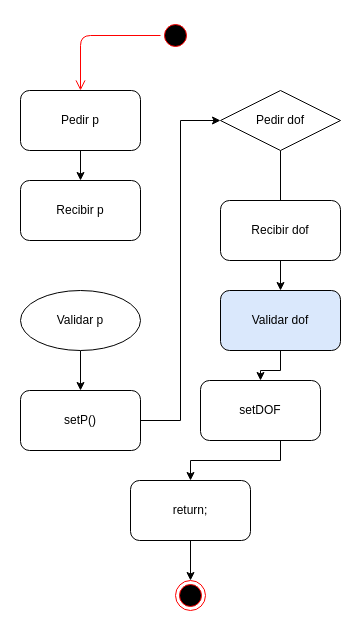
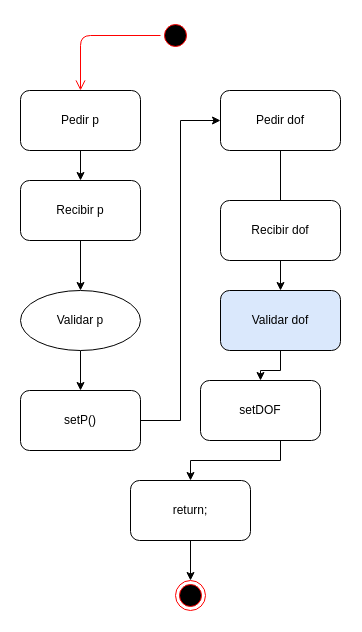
- <mxCell id="10" value="Pedir dof" style="rhombus;whiteSpace=wrap;html=1;" vertex="1" parent="1"><mxGeometry x="220" y="90" width="120" height="60" as="geometry" /></mxCell>
+ <mxCell id="10" value="Pedir dof" style="rounded=1;whiteSpace=wrap;html=1;" vertex="1" parent="1"><mxGeometry x="220" y="90" width="120" height="60" as="geometry" /></mxCell>
+ <mxCell id="7" style="edgeStyle=orthogonalEdgeStyle;rounded=0;orthogonalLoop=1;jettySize=auto;html=1;" edge="1" parent="1" source="8" target="18"><mxGeometry relative="1" as="geometry" /></mxCell>
